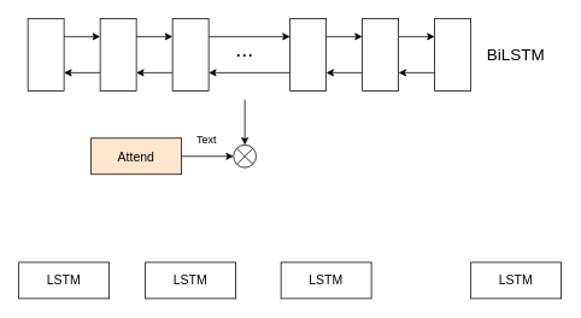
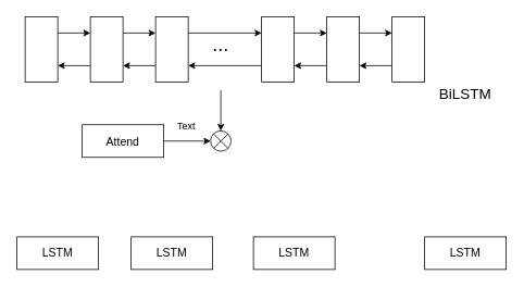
- <mxCell id="19" value="&lt;font style=&quot;font-size: 18px;&quot;&gt;BiLSTM&lt;/font&gt;" style="text;html=1;strokeColor=none;fillColor=none;align=center;verticalAlign=middle;whiteSpace=wrap;rounded=0;" vertex="1" parent="1"><mxGeometry x="540" y="45" width="60" height="30" as="geometry" /></mxCell>
+ <mxCell id="19" value="&lt;font style=&quot;font-size: 18px;&quot;&gt;BiLSTM&lt;/font&gt;" style="text;html=1;strokeColor=none;fillColor=none;align=center;verticalAlign=middle;whiteSpace=wrap;rounded=0;" vertex="1" parent="1"><mxGeometry x="540" y="100" width="60" height="30" as="geometry" /></mxCell>
- <mxCell id="29" value="&lt;font style=&quot;font-size: 14px;&quot;&gt;Attend&lt;/font&gt;" style="rounded=0;whiteSpace=wrap;html=1;fillColor=#ffe6cc;" vertex="1" parent="1"><mxGeometry x="100" y="152.5" width="100" height="40" as="geometry" /></mxCell>
+ <mxCell id="29" value="&lt;font style=&quot;font-size: 14px;&quot;&gt;Attend&lt;/font&gt;" style="rounded=0;whiteSpace=wrap;html=1;" vertex="1" parent="1"><mxGeometry x="100" y="152.5" width="100" height="40" as="geometry" /></mxCell>
